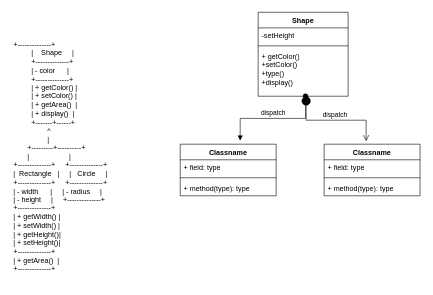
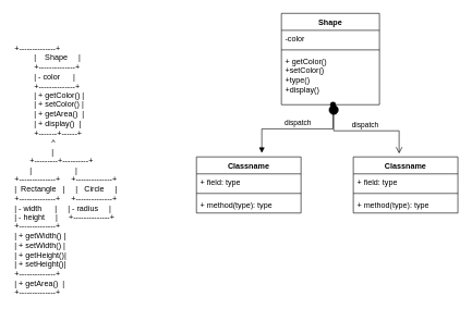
- <mxCell id="3" value="-setHeight" style="text;strokeColor=none;fillColor=none;align=left;verticalAlign=top;spacingLeft=4;spacingRight=4;overflow=hidden;rotatable=0;points=[[0,0.5],[1,0.5]];portConstraint=eastwest;whiteSpace=wrap;html=1;" vertex="1" parent="2"><mxGeometry y="26" width="150" height="26" as="geometry" /></mxCell>
+ <mxCell id="3" value="-color" style="text;strokeColor=none;fillColor=none;align=left;verticalAlign=top;spacingLeft=4;spacingRight=4;overflow=hidden;rotatable=0;points=[[0,0.5],[1,0.5]];portConstraint=eastwest;whiteSpace=wrap;html=1;" vertex="1" parent="2"><mxGeometry y="26" width="150" height="26" as="geometry" /></mxCell>
